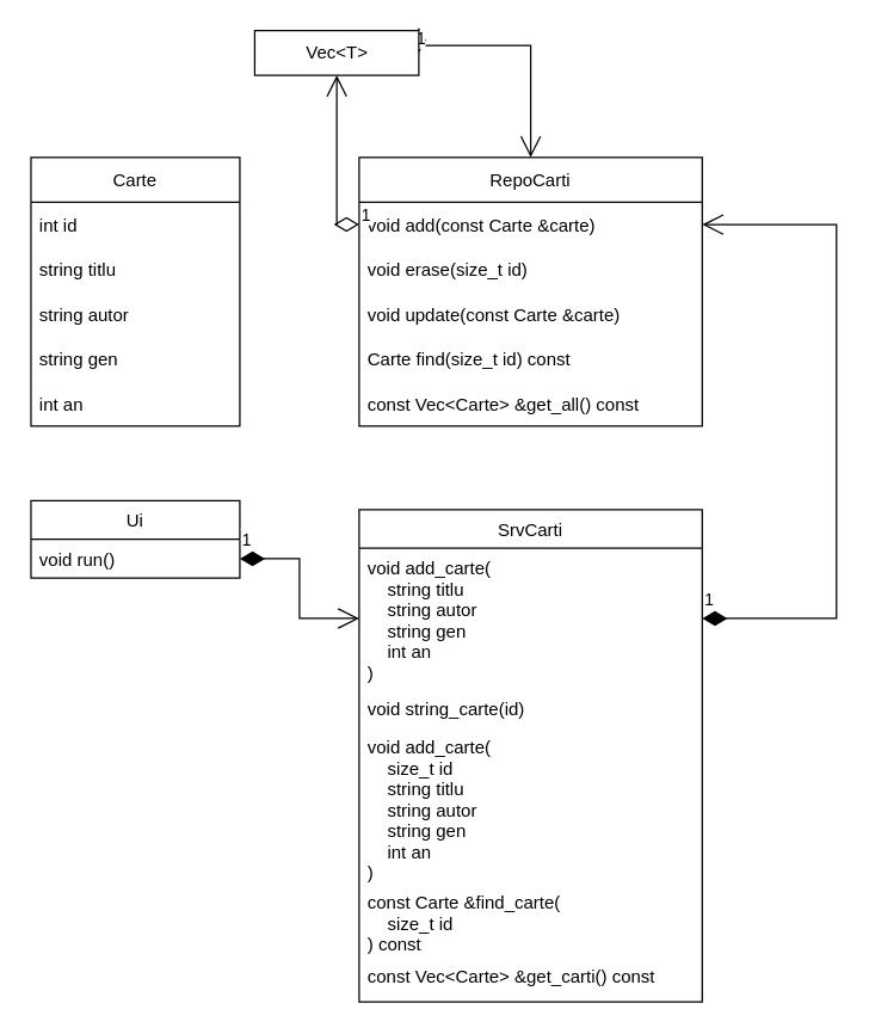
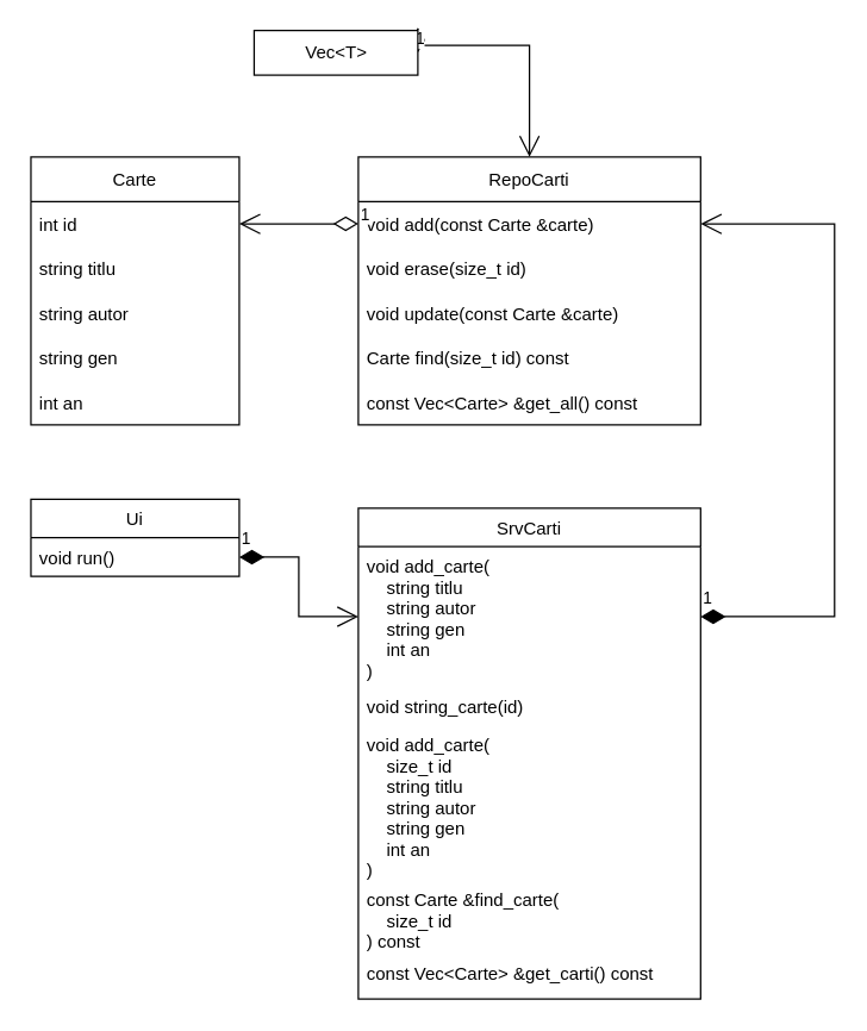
- <mxCell id="14" value="1" style="endArrow=open;html=1;endSize=12;startArrow=diamondThin;startSize=14;startFill=0;edgeStyle=orthogonalEdgeStyle;align=left;verticalAlign=bottom;rounded=0;exitX=0;exitY=0.5;exitDx=0;exitDy=0;" parent="1" source="9" target="24" edge="1"><mxGeometry x="-1" y="3" relative="1" as="geometry"><mxPoint x="330" y="55" as="sourcePoint" /><mxPoint x="180" y="190" as="targetPoint" /></mxGeometry></mxCell>
+ <mxCell id="14" value="1" style="endArrow=open;html=1;endSize=12;startArrow=diamondThin;startSize=14;startFill=0;edgeStyle=orthogonalEdgeStyle;align=left;verticalAlign=bottom;rounded=0;entryX=1;entryY=0.5;entryDx=0;entryDy=0;exitX=0;exitY=0.5;exitDx=0;exitDy=0;" parent="1" source="9" target="3" edge="1"><mxGeometry x="-1" y="3" relative="1" as="geometry"><mxPoint x="330" y="55" as="sourcePoint" /><mxPoint x="180" y="190" as="targetPoint" /></mxGeometry></mxCell>
